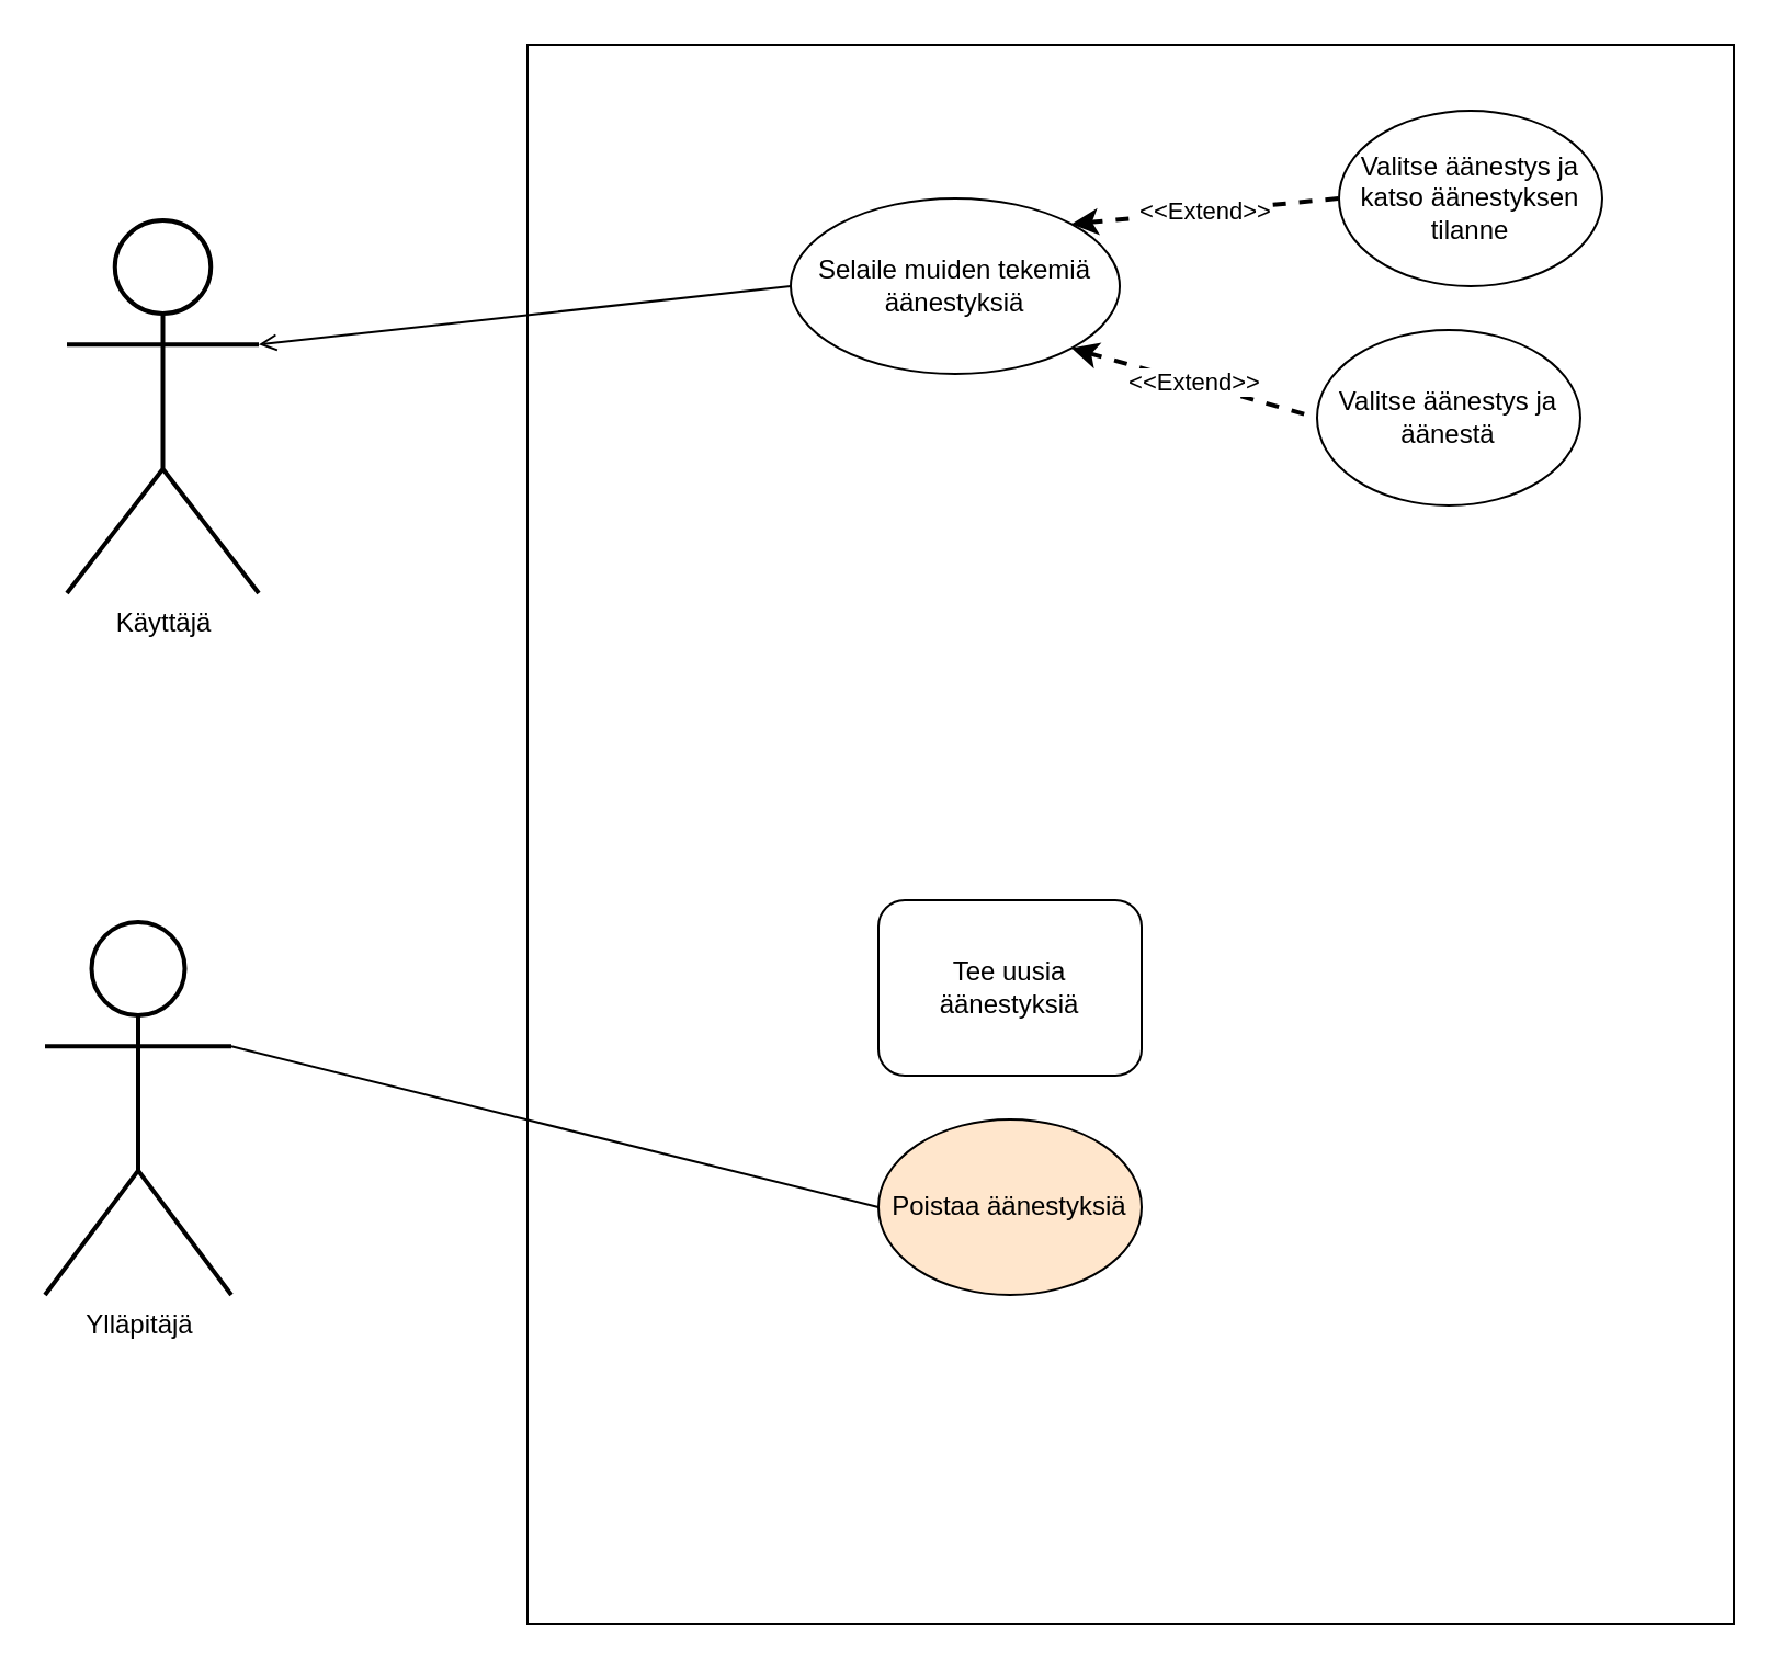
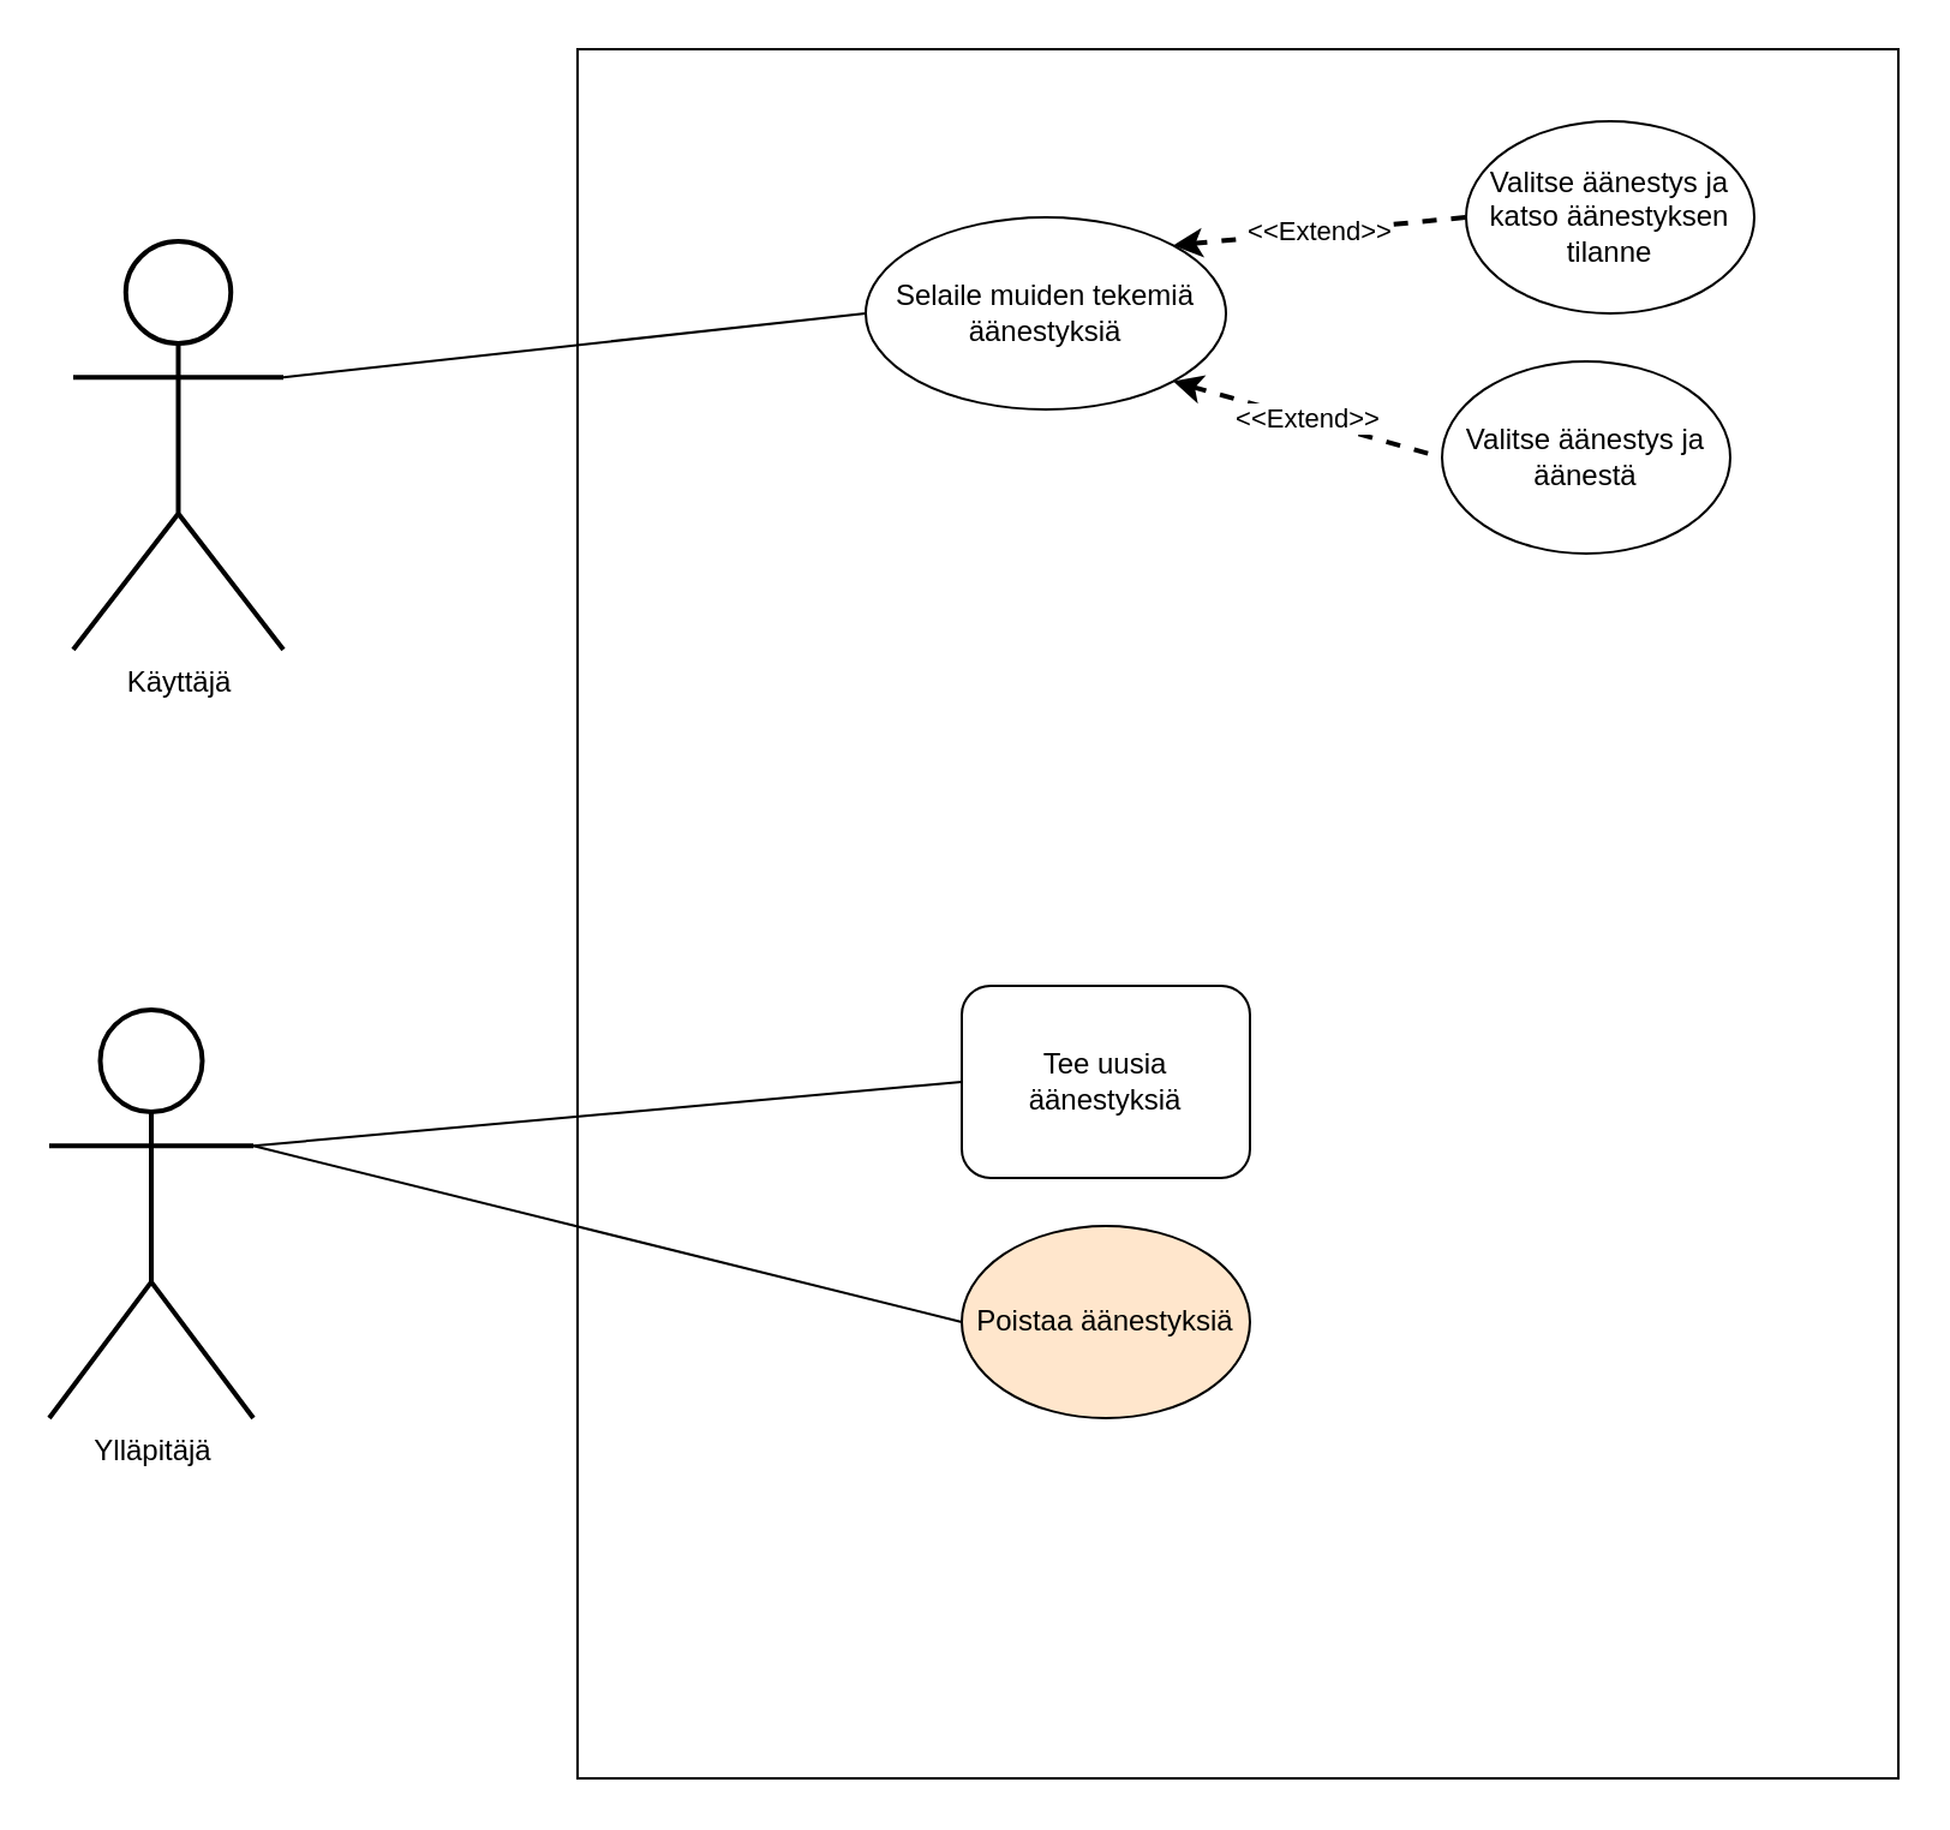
- <mxCell id="10" value="" style="endArrow=open;html=1;rounded=0;exitX=0;exitY=0.5;exitDx=0;exitDy=0;entryX=1;entryY=0.333;entryDx=0;entryDy=0;entryPerimeter=0;" parent="1" source="5" target="3" edge="1"><mxGeometry width="50" height="50" relative="1" as="geometry"><mxPoint x="390" y="330" as="sourcePoint" /><mxPoint x="440" y="280" as="targetPoint" /></mxGeometry></mxCell>
+ <mxCell id="10" value="" style="endArrow=none;html=1;rounded=0;exitX=0;exitY=0.5;exitDx=0;exitDy=0;entryX=1;entryY=0.333;entryDx=0;entryDy=0;entryPerimeter=0;" parent="1" source="5" target="3" edge="1"><mxGeometry width="50" height="50" relative="1" as="geometry"><mxPoint x="390" y="330" as="sourcePoint" /><mxPoint x="440" y="280" as="targetPoint" /></mxGeometry></mxCell>
+ <mxCell id="11" value="" style="endArrow=none;html=1;rounded=0;exitX=0;exitY=0.5;exitDx=0;exitDy=0;entryX=1;entryY=0.333;entryDx=0;entryDy=0;entryPerimeter=0;" parent="1" source="7" target="4" edge="1"><mxGeometry width="50" height="50" relative="1" as="geometry"><mxPoint x="390" y="330" as="sourcePoint" /><mxPoint x="440" y="280" as="targetPoint" /></mxGeometry></mxCell>
